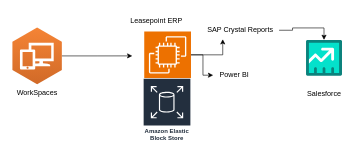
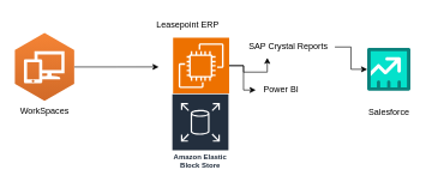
- <mxCell id="8" value="SAP Crystal Reports" style="text;html=1;align=center;verticalAlign=middle;resizable=0;points=[];autosize=1;strokeColor=none;fillColor=none;" vertex="1" parent="1"><mxGeometry x="335" y="35" width="130" height="30" as="geometry" /></mxCell>
+ <mxCell id="8" value="SAP Crystal Reports" style="text;html=1;align=center;verticalAlign=middle;resizable=0;points=[];autosize=1;strokeColor=none;fillColor=none;" vertex="1" parent="1"><mxGeometry x="335" y="50" width="130" height="30" as="geometry" /></mxCell>
